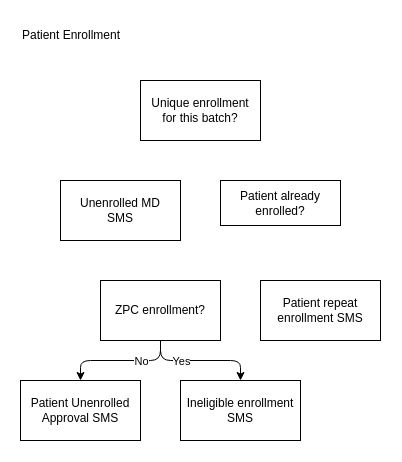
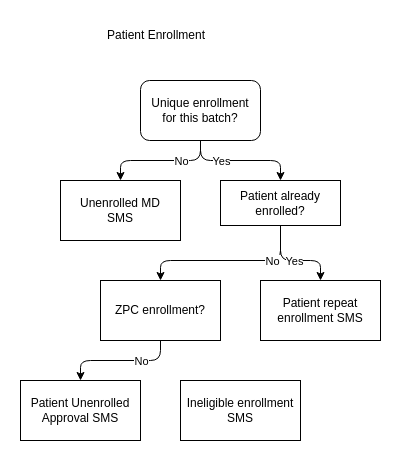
- <mxCell id="2" value="Patient Enrollment" style="text;html=1;align=left;verticalAlign=middle;resizable=0;points=[];autosize=1;strokeColor=none;fillColor=none;" parent="1" vertex="1"><mxGeometry x="20" y="20" width="120" height="30" as="geometry" /></mxCell>
+ <mxCell id="2" value="Patient Enrollment" style="text;html=1;align=left;verticalAlign=middle;resizable=0;points=[];autosize=1;strokeColor=none;fillColor=none;" parent="1" vertex="1"><mxGeometry x="105" y="20" width="120" height="30" as="geometry" /></mxCell>
- <mxCell id="7" value="&lt;font style=&quot;font-size: 12px;&quot;&gt;Unique enrollment&lt;br&gt;for this batch?&lt;br&gt;&lt;/font&gt;" style="rounded=0;whiteSpace=wrap;html=1;fillColor=none;" parent="1" vertex="1"><mxGeometry x="140" y="80" width="120" height="60" as="geometry" /></mxCell>
+ <mxCell id="7" value="&lt;font style=&quot;font-size: 12px;&quot;&gt;Unique enrollment&lt;br&gt;for this batch?&lt;br&gt;&lt;/font&gt;" style="whiteSpace=wrap;html=1;fillColor=none;rounded=1;" parent="1" vertex="1"><mxGeometry x="140" y="80" width="120" height="60" as="geometry" /></mxCell>
+ <mxCell id="3" style="edgeStyle=none;html=1;exitX=0.5;exitY=1;exitDx=0;exitDy=0;entryX=0.5;entryY=0;entryDx=0;entryDy=0;" parent="1" source="7" target="8" edge="1"><mxGeometry relative="1" as="geometry"><Array as="points"><mxPoint x="200" y="160" /><mxPoint x="120" y="160" /></Array></mxGeometry></mxCell>
+ <mxCell id="4" value="No" style="edgeLabel;html=1;align=center;verticalAlign=middle;resizable=0;points=[];" parent="3" vertex="1" connectable="0"><mxGeometry x="-0.334" relative="1" as="geometry"><mxPoint as="offset" /></mxGeometry></mxCell>
+ <mxCell id="5" style="edgeStyle=none;html=1;exitX=0.5;exitY=1;exitDx=0;exitDy=0;entryX=0.5;entryY=0;entryDx=0;entryDy=0;" parent="1" source="7" target="13" edge="1"><mxGeometry relative="1" as="geometry"><Array as="points"><mxPoint x="200" y="160" /><mxPoint x="280" y="160" /></Array></mxGeometry></mxCell>
+ <mxCell id="6" value="Yes" style="edgeLabel;html=1;align=center;verticalAlign=middle;resizable=0;points=[];" parent="5" vertex="1" connectable="0"><mxGeometry x="-0.333" relative="1" as="geometry"><mxPoint as="offset" /></mxGeometry></mxCell>
+ <mxCell id="9" style="edgeStyle=none;html=1;exitX=0.5;exitY=1;exitDx=0;exitDy=0;entryX=0.5;entryY=0;entryDx=0;entryDy=0;" parent="1" source="13" target="14" edge="1"><mxGeometry relative="1" as="geometry"><Array as="points"><mxPoint x="280" y="260" /><mxPoint x="160" y="260" /></Array></mxGeometry></mxCell>
+ <mxCell id="10" value="No" style="edgeLabel;html=1;align=center;verticalAlign=middle;resizable=0;points=[];" parent="9" vertex="1" connectable="0"><mxGeometry x="-0.5" relative="1" as="geometry"><mxPoint as="offset" /></mxGeometry></mxCell>
+ <mxCell id="11" style="edgeStyle=none;html=1;exitX=0.5;exitY=1;exitDx=0;exitDy=0;entryX=0.5;entryY=0;entryDx=0;entryDy=0;" parent="1" source="13" target="19" edge="1"><mxGeometry relative="1" as="geometry"><Array as="points"><mxPoint x="280" y="260" /><mxPoint x="320" y="260" /></Array></mxGeometry></mxCell>
+ <mxCell id="12" value="Yes" style="edgeLabel;html=1;align=center;verticalAlign=middle;resizable=0;points=[];" parent="11" vertex="1" connectable="0"><mxGeometry x="0.001" relative="1" as="geometry"><mxPoint as="offset" /></mxGeometry></mxCell>
- <mxCell id="17" style="edgeStyle=none;html=1;exitX=0.5;exitY=1;exitDx=0;exitDy=0;entryX=0.5;entryY=0;entryDx=0;entryDy=0;" parent="1" source="14" target="21" edge="1"><mxGeometry relative="1" as="geometry"><Array as="points"><mxPoint x="160" y="360" /><mxPoint x="240" y="360" /></Array></mxGeometry></mxCell>
- <mxCell id="18" value="Yes" style="edgeLabel;html=1;align=center;verticalAlign=middle;resizable=0;points=[];" parent="17" vertex="1" connectable="0"><mxGeometry x="0.001" relative="1" as="geometry"><mxPoint x="-20" as="offset" /></mxGeometry></mxCell>
